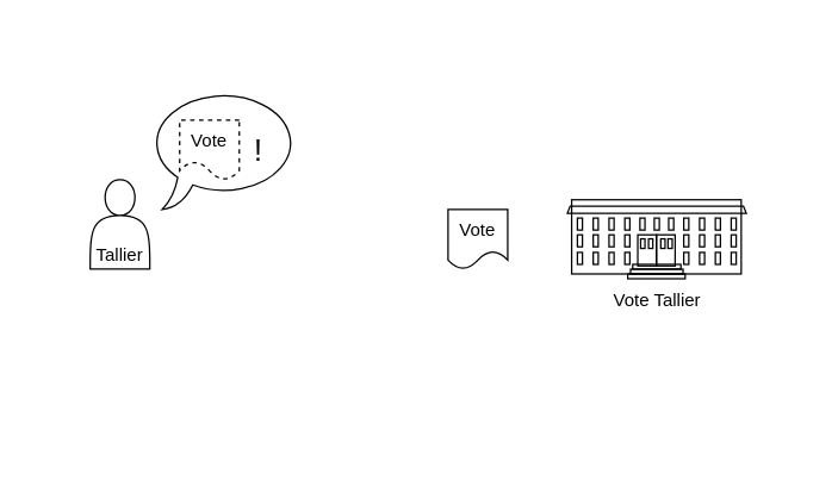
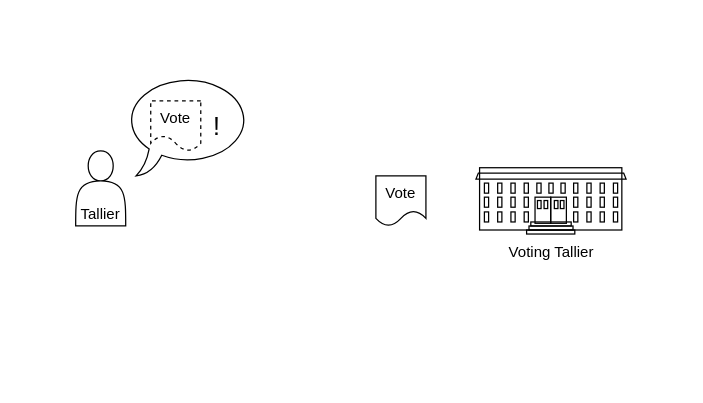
- <mxCell id="4" value="Vote Tallier" style="shape=mxgraph.cisco.buildings.university;html=1;pointerEvents=1;dashed=0;fillColor=none;strokeColor=#000000;strokeWidth=1;verticalLabelPosition=bottom;verticalAlign=top;align=center;outlineConnect=0;" parent="1" vertex="1"><mxGeometry x="380" y="133.5" width="120" height="53" as="geometry" /></mxCell>
+ <mxCell id="4" value="Voting Tallier" style="shape=mxgraph.cisco.buildings.university;html=1;pointerEvents=1;dashed=0;fillColor=none;strokeColor=#000000;strokeWidth=1;verticalLabelPosition=bottom;verticalAlign=top;align=center;outlineConnect=0;" parent="1" vertex="1"><mxGeometry x="380" y="133.5" width="120" height="53" as="geometry" /></mxCell>
